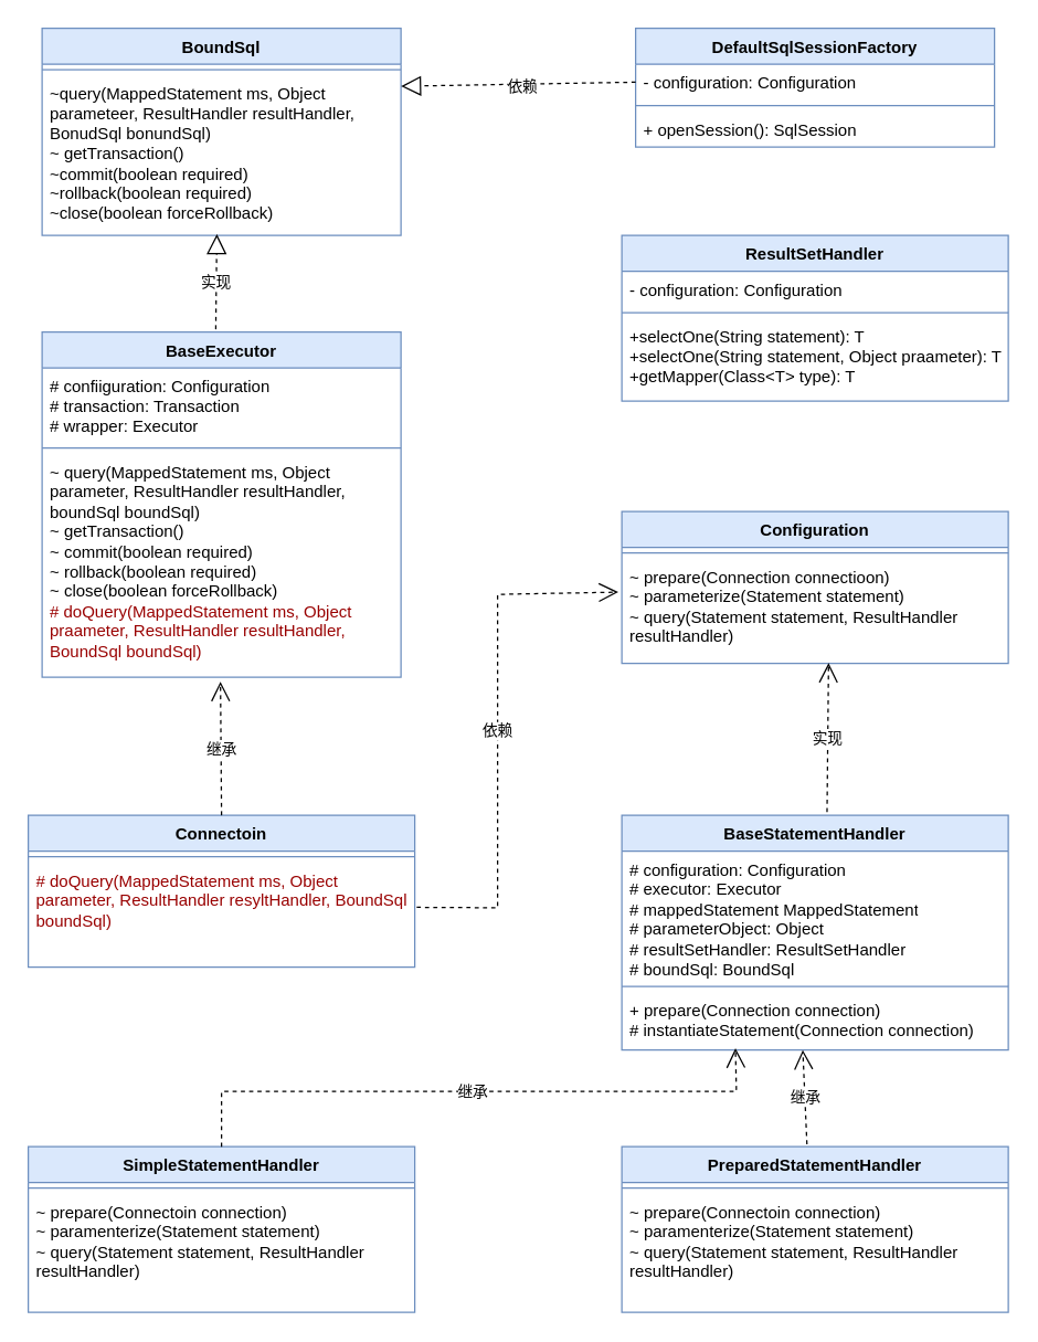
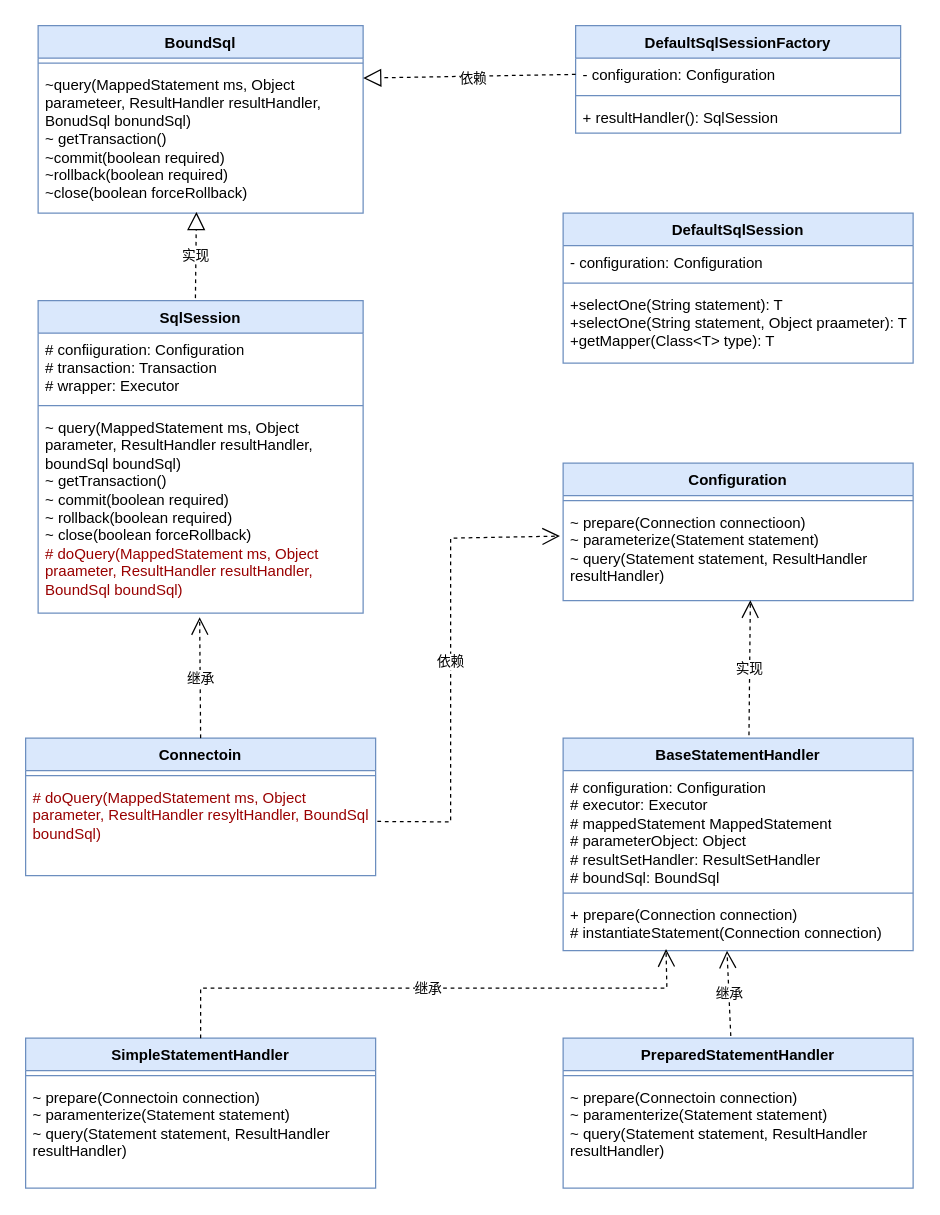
- <mxCell id="5" value="+ openSession(): SqlSession" style="text;strokeColor=none;fillColor=none;align=left;verticalAlign=top;spacingLeft=4;spacingRight=4;overflow=hidden;rotatable=0;points=[[0,0.5],[1,0.5]];portConstraint=eastwest;whiteSpace=wrap;html=1;" parent="2" vertex="1"><mxGeometry y="60" width="260" height="26" as="geometry" /></mxCell>
+ <mxCell id="5" value="+ resultHandler(): SqlSession" style="text;strokeColor=none;fillColor=none;align=left;verticalAlign=top;spacingLeft=4;spacingRight=4;overflow=hidden;rotatable=0;points=[[0,0.5],[1,0.5]];portConstraint=eastwest;whiteSpace=wrap;html=1;" parent="2" vertex="1"><mxGeometry y="60" width="260" height="26" as="geometry" /></mxCell>
- <mxCell id="6" value="ResultSetHandler" style="swimlane;fontStyle=1;align=center;verticalAlign=top;childLayout=stackLayout;horizontal=1;startSize=26;horizontalStack=0;resizeParent=1;resizeParentMax=0;resizeLast=0;collapsible=1;marginBottom=0;whiteSpace=wrap;html=1;fillColor=#dae8fc;strokeColor=#6c8ebf;" parent="1" vertex="1"><mxGeometry x="450" y="170" width="280" height="120" as="geometry" /></mxCell>
+ <mxCell id="6" value="DefaultSqlSession" style="swimlane;fontStyle=1;align=center;verticalAlign=top;childLayout=stackLayout;horizontal=1;startSize=26;horizontalStack=0;resizeParent=1;resizeParentMax=0;resizeLast=0;collapsible=1;marginBottom=0;whiteSpace=wrap;html=1;fillColor=#dae8fc;strokeColor=#6c8ebf;" parent="1" vertex="1"><mxGeometry x="450" y="170" width="280" height="120" as="geometry" /></mxCell>
- <mxCell id="13" value="BaseExecutor" style="swimlane;fontStyle=1;align=center;verticalAlign=top;childLayout=stackLayout;horizontal=1;startSize=26;horizontalStack=0;resizeParent=1;resizeParentMax=0;resizeLast=0;collapsible=1;marginBottom=0;whiteSpace=wrap;html=1;fillColor=#dae8fc;strokeColor=#6c8ebf;" parent="1" vertex="1"><mxGeometry x="30" y="240" width="260" height="250" as="geometry" /></mxCell>
+ <mxCell id="13" value="SqlSession" style="swimlane;fontStyle=1;align=center;verticalAlign=top;childLayout=stackLayout;horizontal=1;startSize=26;horizontalStack=0;resizeParent=1;resizeParentMax=0;resizeLast=0;collapsible=1;marginBottom=0;whiteSpace=wrap;html=1;fillColor=#dae8fc;strokeColor=#6c8ebf;" parent="1" vertex="1"><mxGeometry x="30" y="240" width="260" height="250" as="geometry" /></mxCell>
